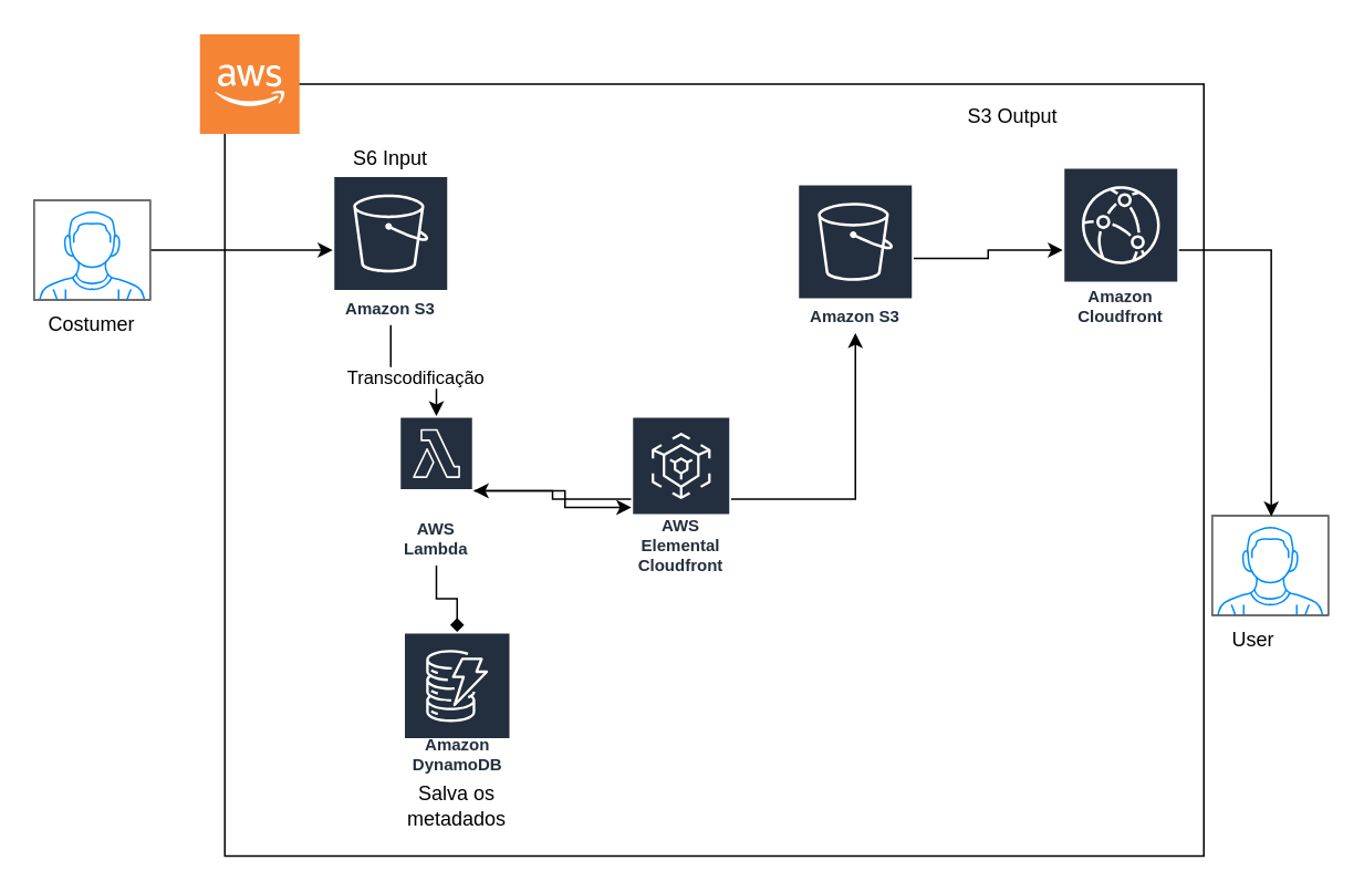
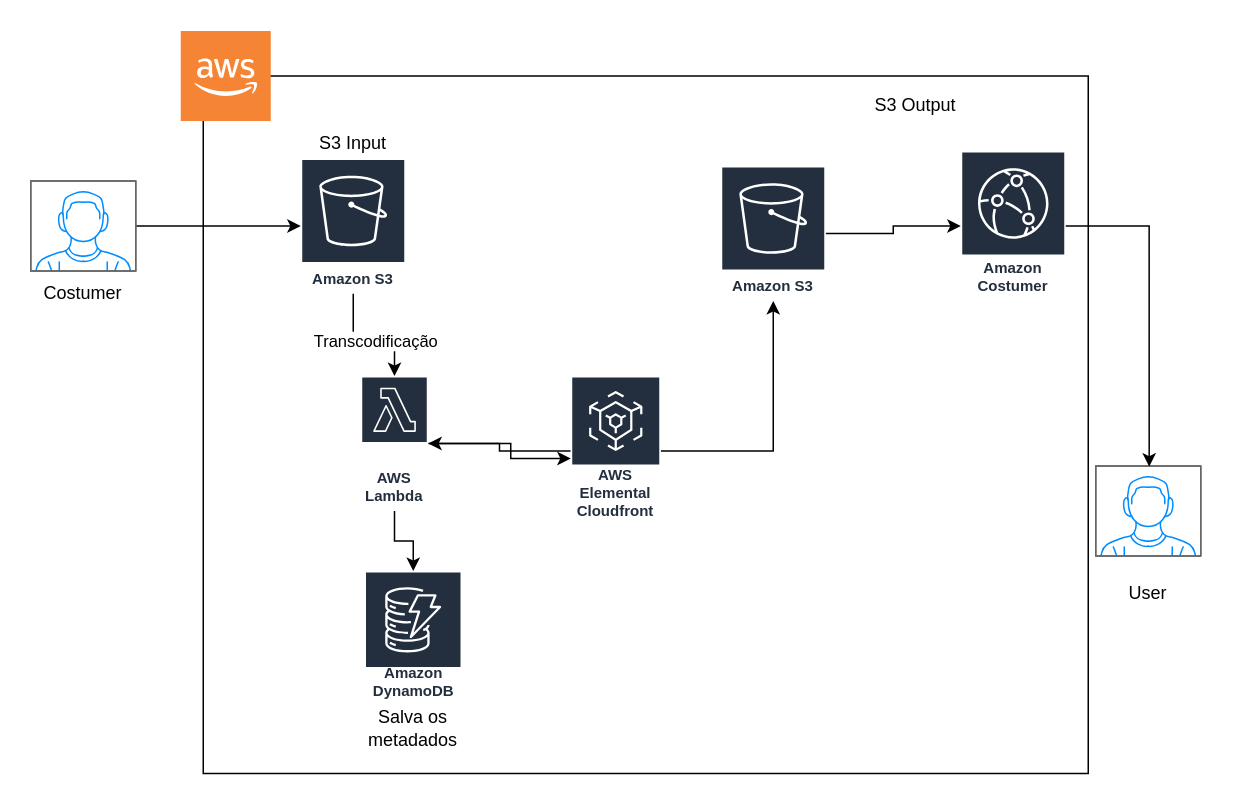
- <mxCell id="18" value="S6 Input" style="text;html=1;whiteSpace=wrap;strokeColor=none;fillColor=none;align=center;verticalAlign=middle;rounded=0;" parent="1" vertex="1"><mxGeometry x="205" y="80" width="60" height="30" as="geometry" /></mxCell>
+ <mxCell id="18" value="S3 Input" style="text;html=1;whiteSpace=wrap;strokeColor=none;fillColor=none;align=center;verticalAlign=middle;rounded=0;" parent="1" vertex="1"><mxGeometry x="205" y="80" width="60" height="30" as="geometry" /></mxCell>
- <mxCell id="21" value="Amazon Cloudfront" style="sketch=0;outlineConnect=0;fontColor=#232F3E;gradientColor=none;strokeColor=#ffffff;fillColor=#232F3E;dashed=0;verticalLabelPosition=middle;verticalAlign=bottom;align=center;html=1;whiteSpace=wrap;fontSize=10;fontStyle=1;spacing=3;shape=mxgraph.aws4.productIcon;prIcon=mxgraph.aws4.cloudfront;" parent="1" vertex="1"><mxGeometry x="640" y="100" width="70" height="100" as="geometry" /></mxCell>
+ <mxCell id="21" value="Amazon Costumer" style="sketch=0;outlineConnect=0;fontColor=#232F3E;gradientColor=none;strokeColor=#ffffff;fillColor=#232F3E;dashed=0;verticalLabelPosition=middle;verticalAlign=bottom;align=center;html=1;whiteSpace=wrap;fontSize=10;fontStyle=1;spacing=3;shape=mxgraph.aws4.productIcon;prIcon=mxgraph.aws4.cloudfront;" parent="1" vertex="1"><mxGeometry x="640" y="100" width="70" height="100" as="geometry" /></mxCell>
- <mxCell id="10" style="edgeStyle=orthogonalEdgeStyle;rounded=0;orthogonalLoop=1;jettySize=auto;html=1;endArrow=diamond;" parent="1" source="11" target="17" edge="1"><mxGeometry relative="1" as="geometry" /></mxCell>
+ <mxCell id="10" style="edgeStyle=orthogonalEdgeStyle;rounded=0;orthogonalLoop=1;jettySize=auto;html=1;" parent="1" source="11" target="17" edge="1"><mxGeometry relative="1" as="geometry" /></mxCell>
- <mxCell id="24" value="User" style="text;html=1;whiteSpace=wrap;strokeColor=none;fillColor=none;align=center;verticalAlign=middle;rounded=0;" parent="1" vertex="1"><mxGeometry x="725" y="370" width="60" height="30" as="geometry" /></mxCell>
+ <mxCell id="24" value="User" style="text;html=1;whiteSpace=wrap;strokeColor=none;fillColor=none;align=center;verticalAlign=middle;rounded=0;" parent="1" vertex="1"><mxGeometry x="735" y="380" width="60" height="30" as="geometry" /></mxCell>
